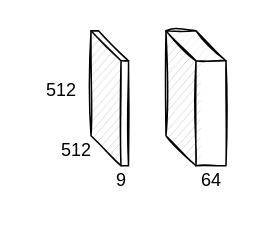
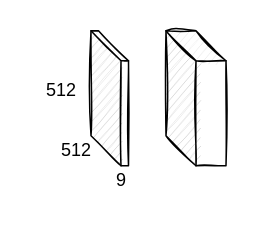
- <mxCell id="7" value="64" style="text;html=1;align=center;verticalAlign=middle;resizable=0;points=[];autosize=1;" vertex="1" parent="1"><mxGeometry x="125" y="110" width="30" height="20" as="geometry" /></mxCell>
